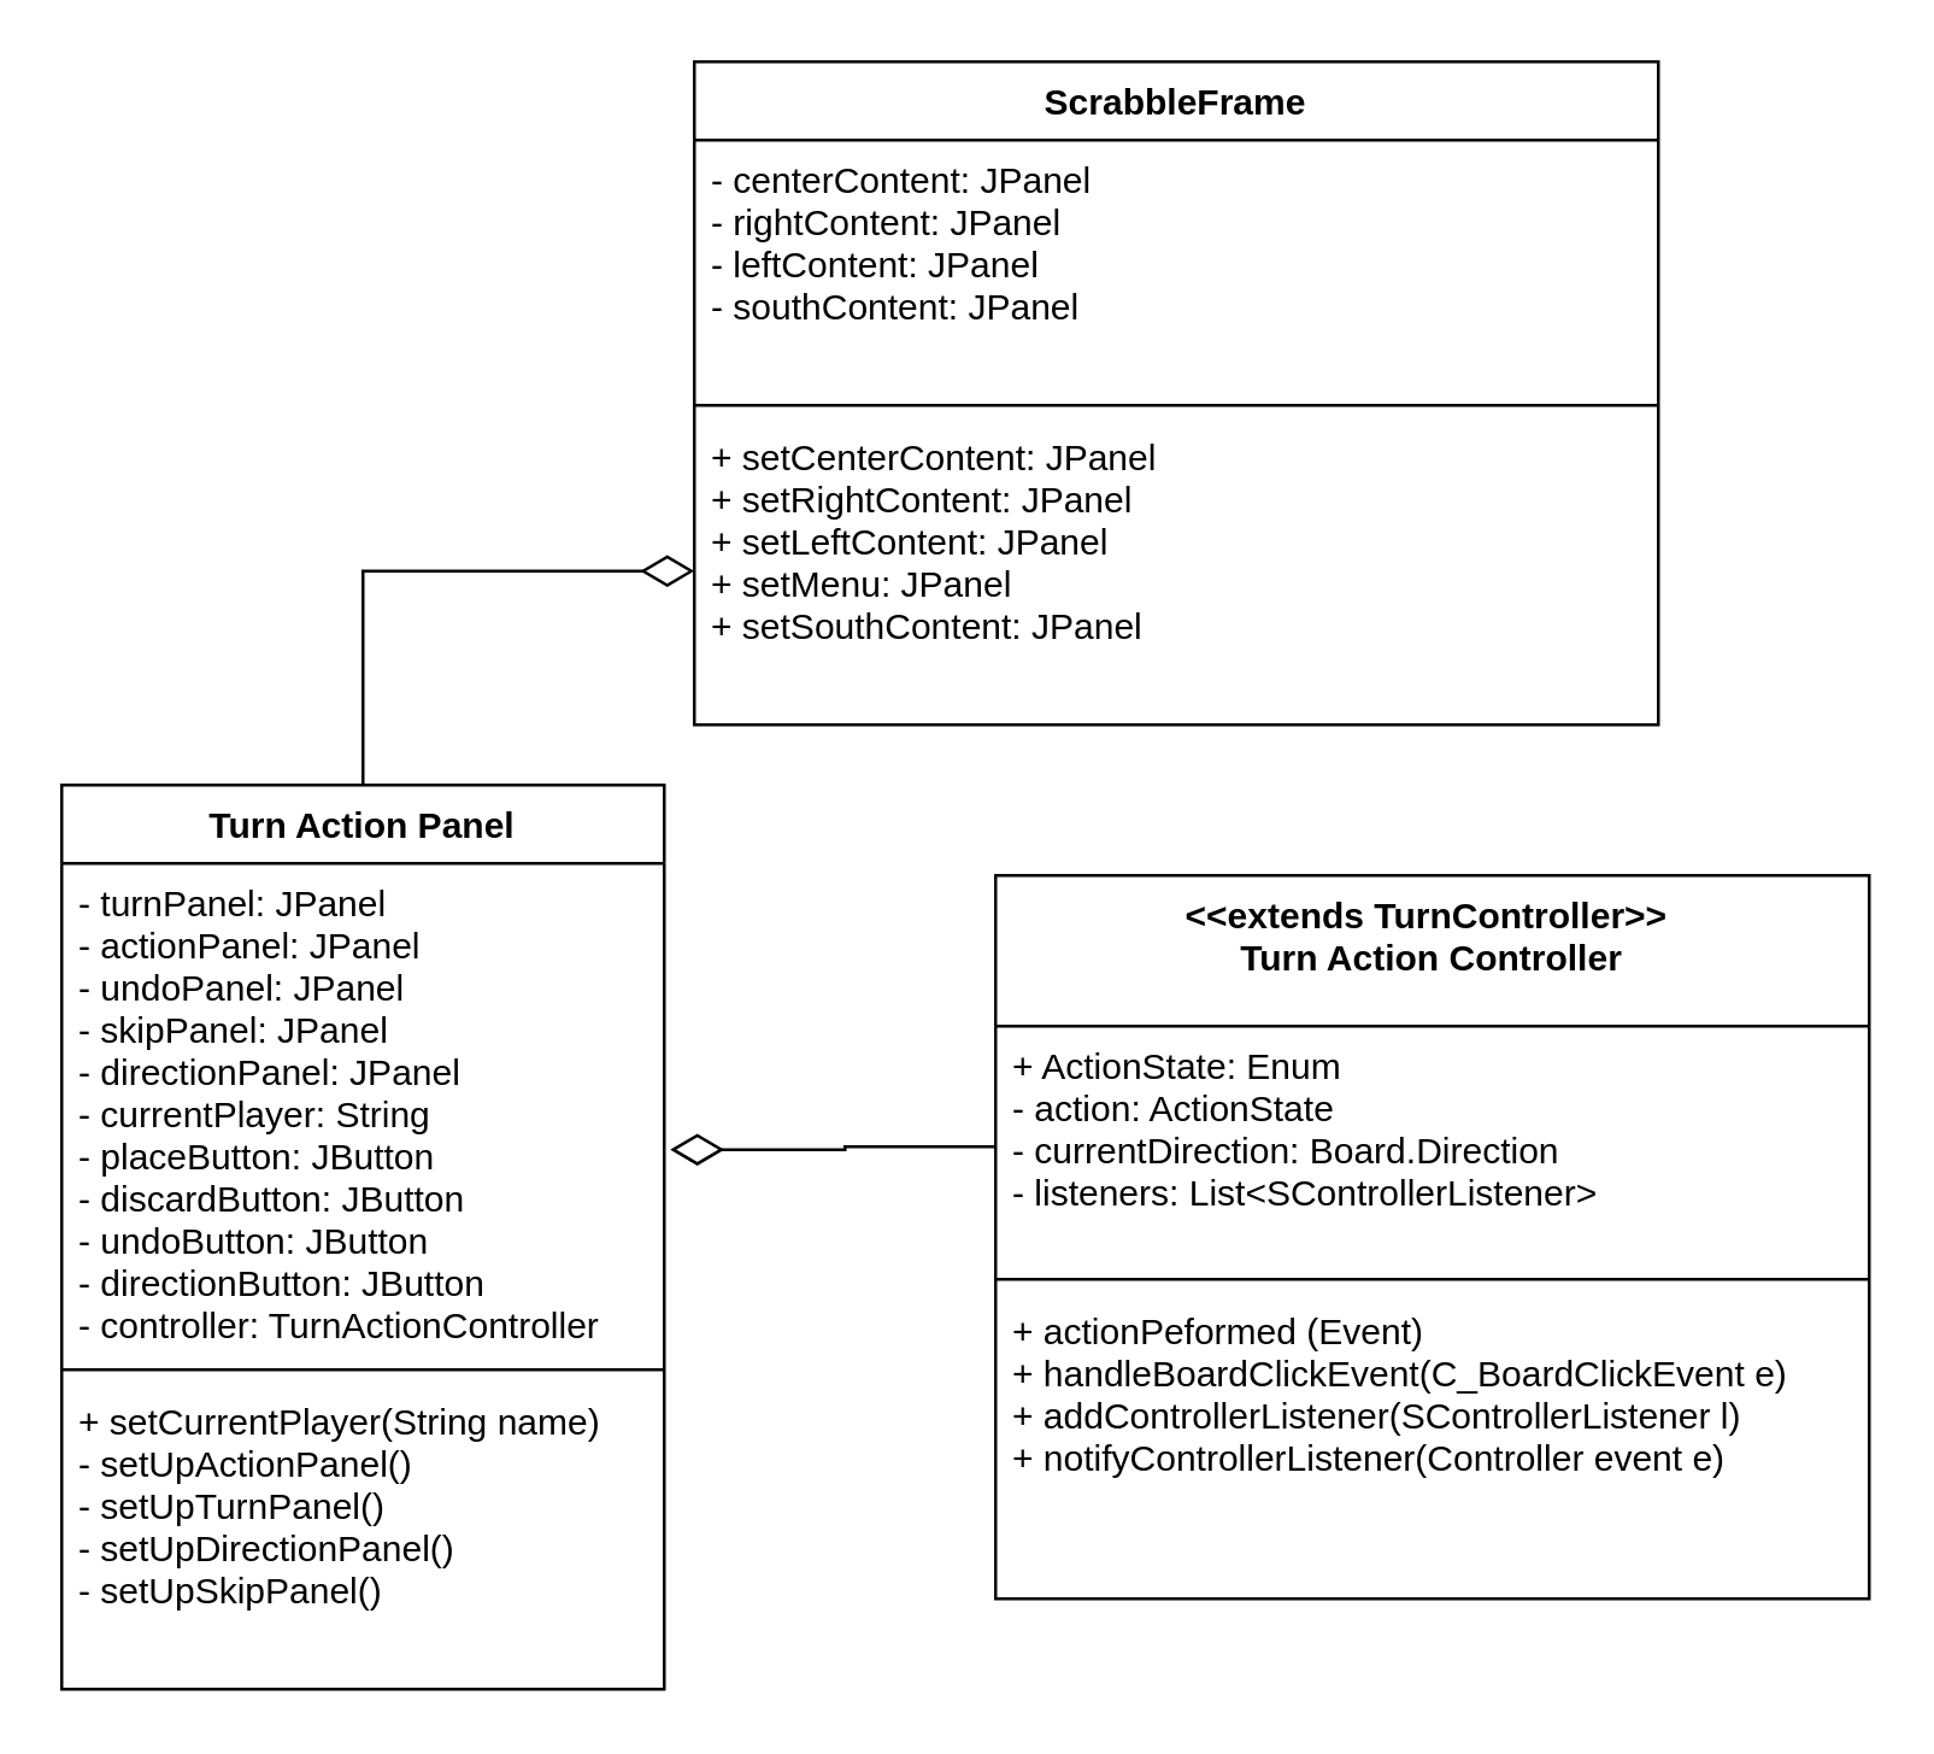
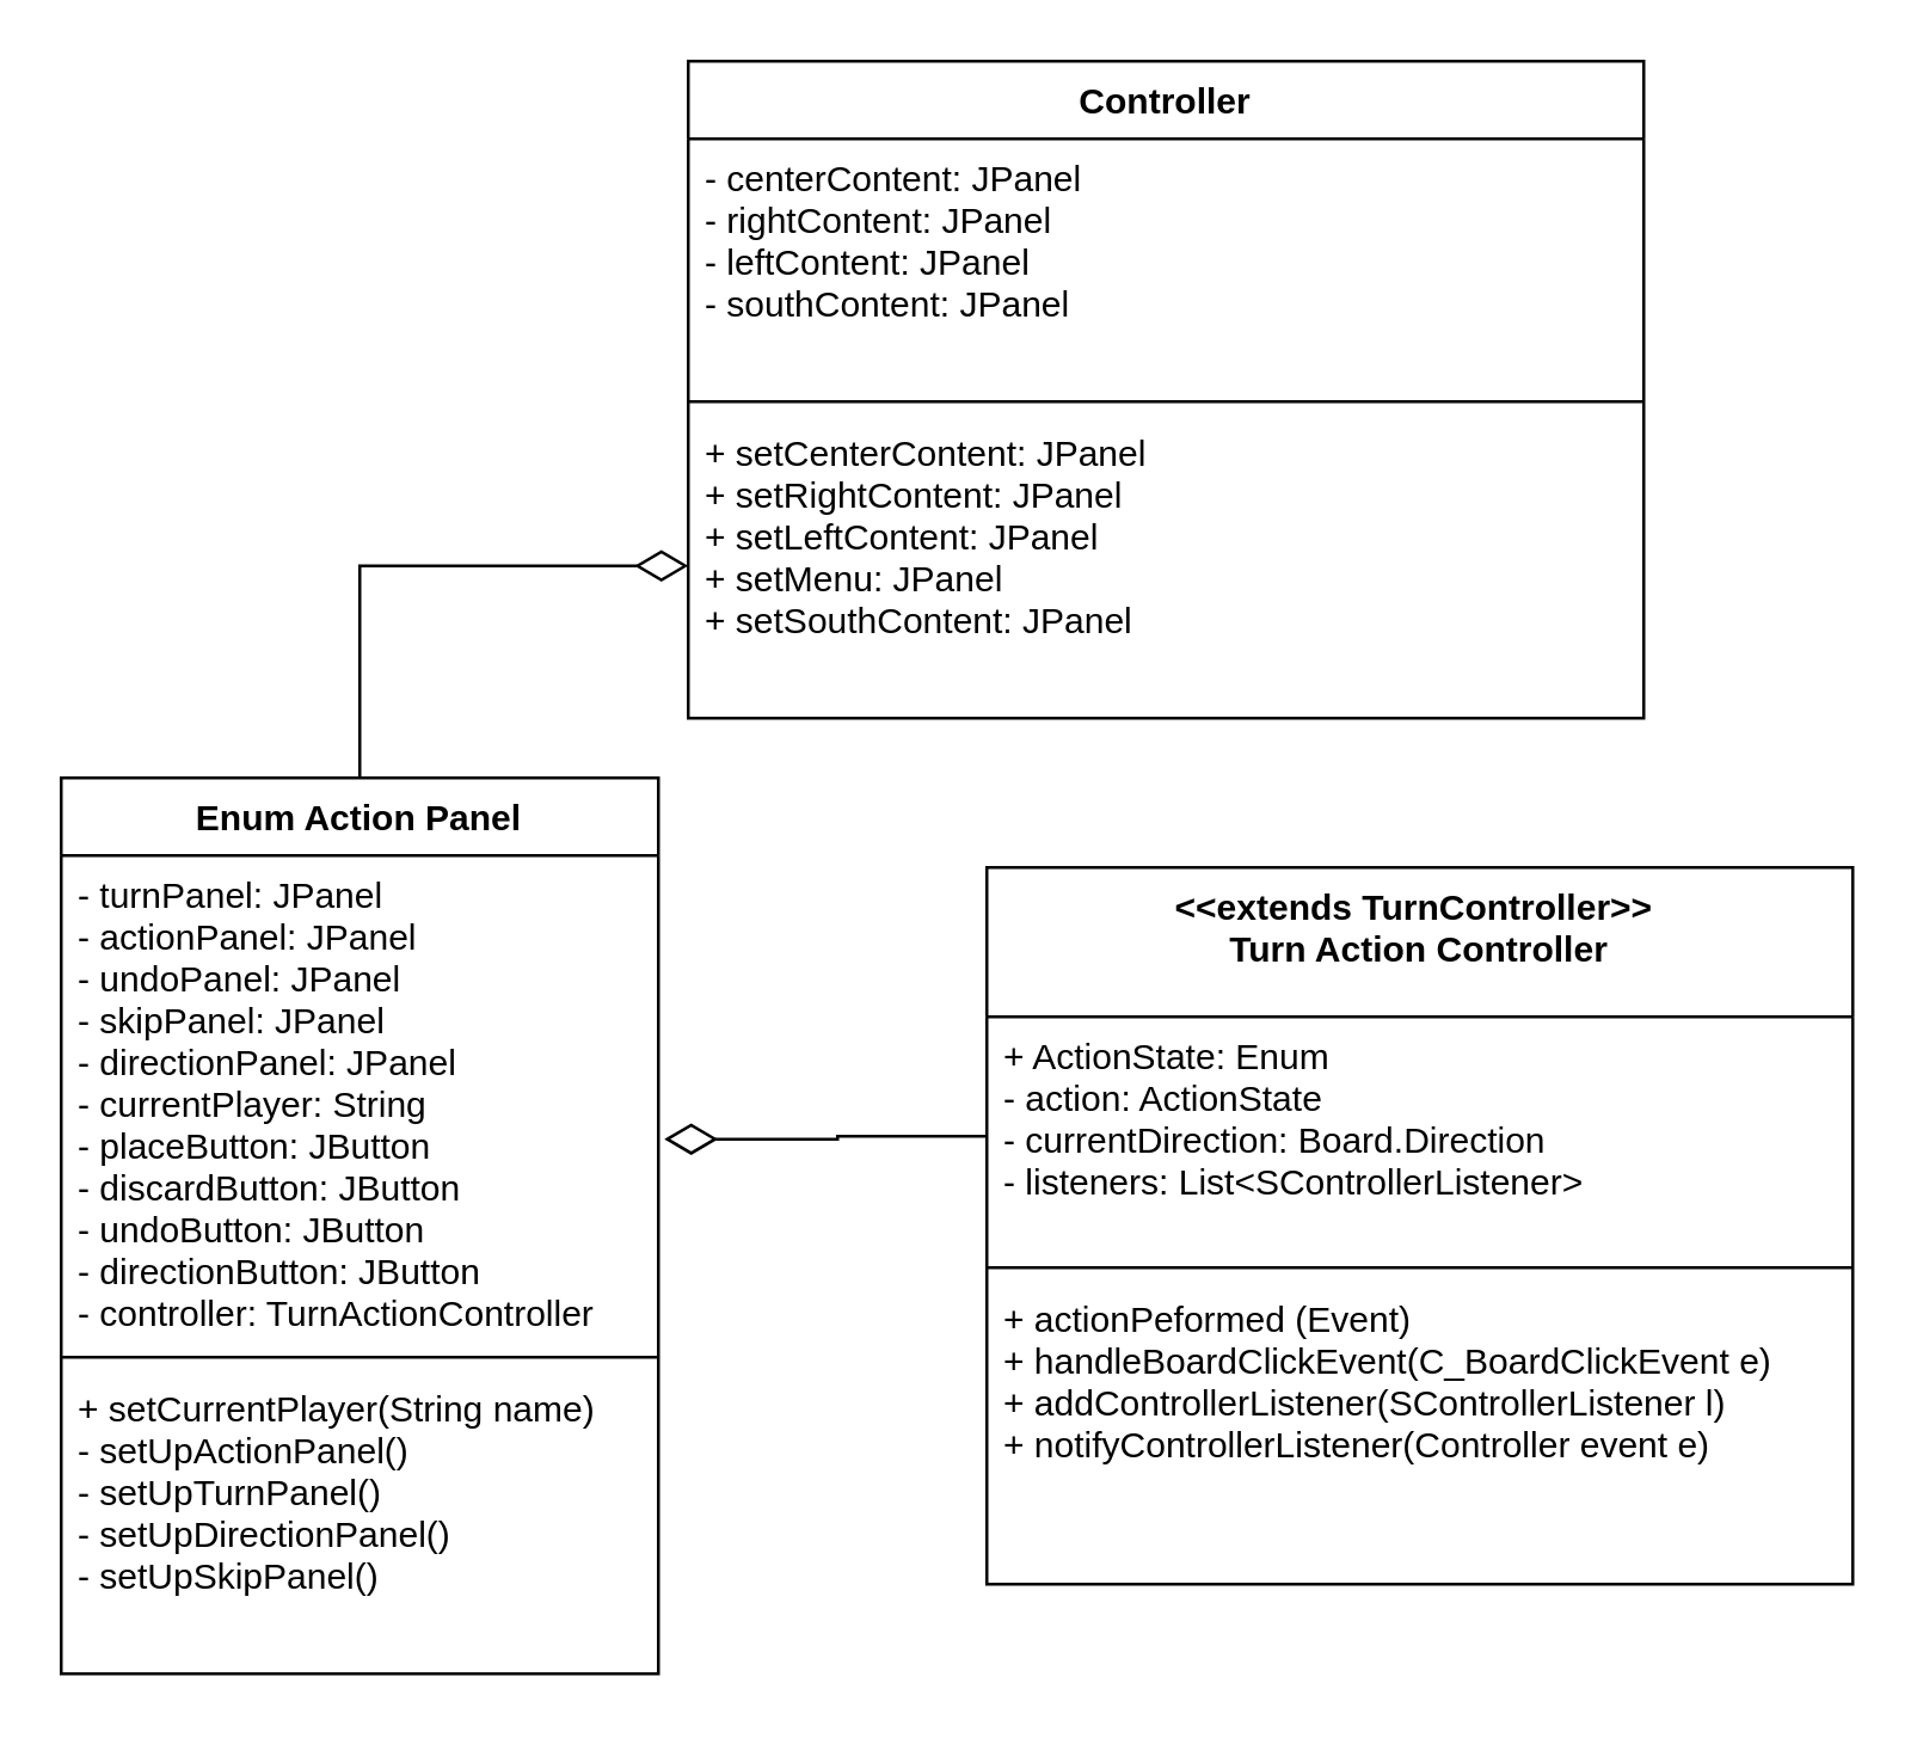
- <mxCell id="2" value="ScrabbleFrame" style="swimlane;fontStyle=1;align=center;verticalAlign=top;childLayout=stackLayout;horizontal=1;startSize=26;horizontalStack=0;resizeParent=1;resizeParentMax=0;resizeLast=0;collapsible=1;marginBottom=0;" parent="1" vertex="1"><mxGeometry x="230" y="20" width="320" height="220" as="geometry" /></mxCell>
+ <mxCell id="2" value="Controller" style="swimlane;fontStyle=1;align=center;verticalAlign=top;childLayout=stackLayout;horizontal=1;startSize=26;horizontalStack=0;resizeParent=1;resizeParentMax=0;resizeLast=0;collapsible=1;marginBottom=0;" parent="1" vertex="1"><mxGeometry x="230" y="20" width="320" height="220" as="geometry" /></mxCell>
- <mxCell id="7" value="Turn Action Panel" style="swimlane;fontStyle=1;align=center;verticalAlign=top;childLayout=stackLayout;horizontal=1;startSize=26;horizontalStack=0;resizeParent=1;resizeParentMax=0;resizeLast=0;collapsible=1;marginBottom=0;" parent="1" vertex="1"><mxGeometry x="20" y="260" width="200" height="300" as="geometry" /></mxCell>
+ <mxCell id="7" value="Enum Action Panel" style="swimlane;fontStyle=1;align=center;verticalAlign=top;childLayout=stackLayout;horizontal=1;startSize=26;horizontalStack=0;resizeParent=1;resizeParentMax=0;resizeLast=0;collapsible=1;marginBottom=0;" parent="1" vertex="1"><mxGeometry x="20" y="260" width="200" height="300" as="geometry" /></mxCell>
